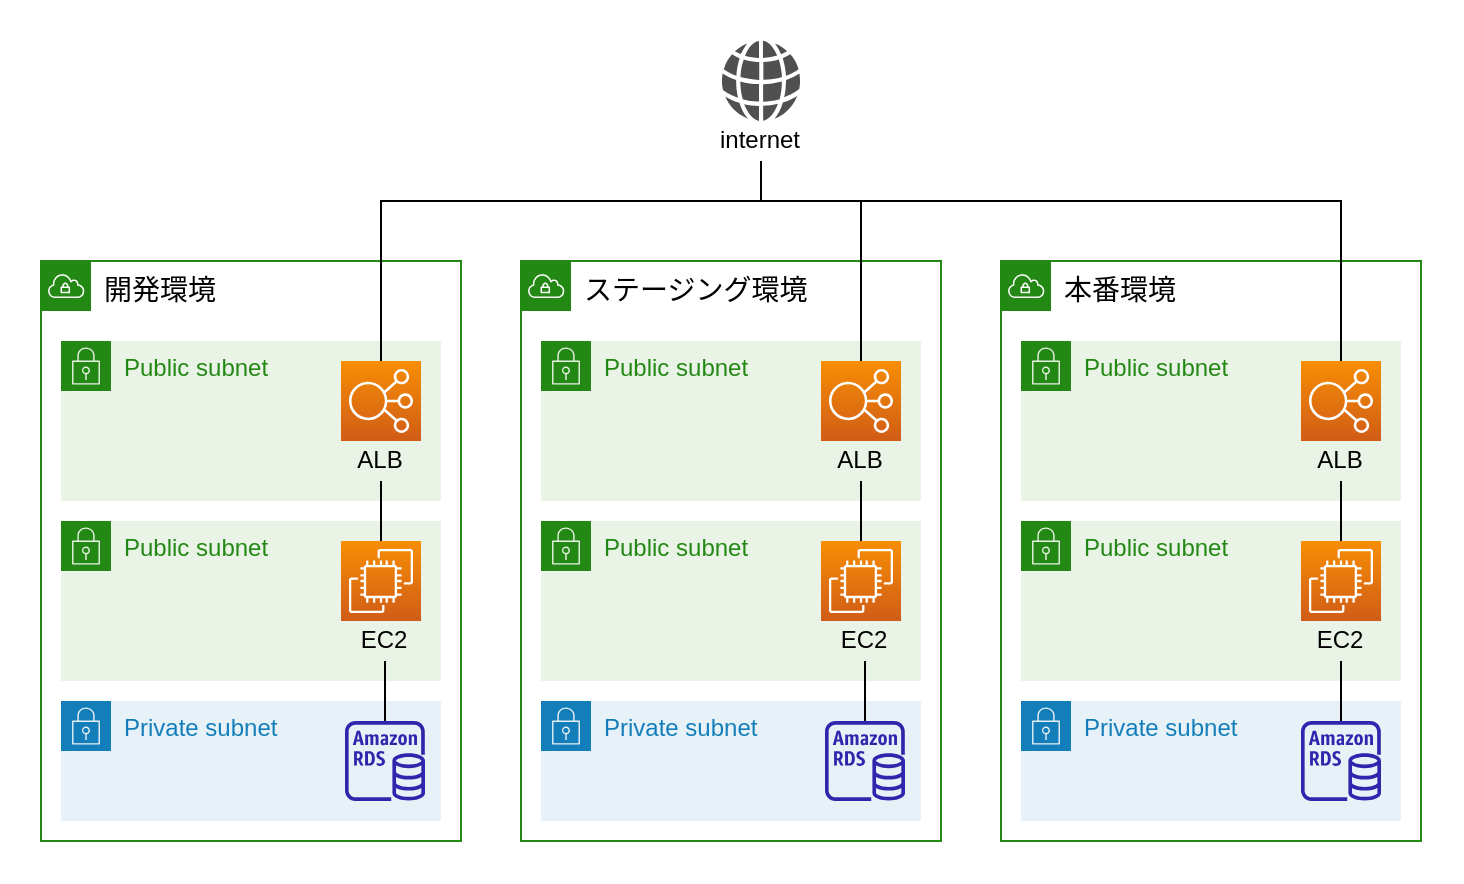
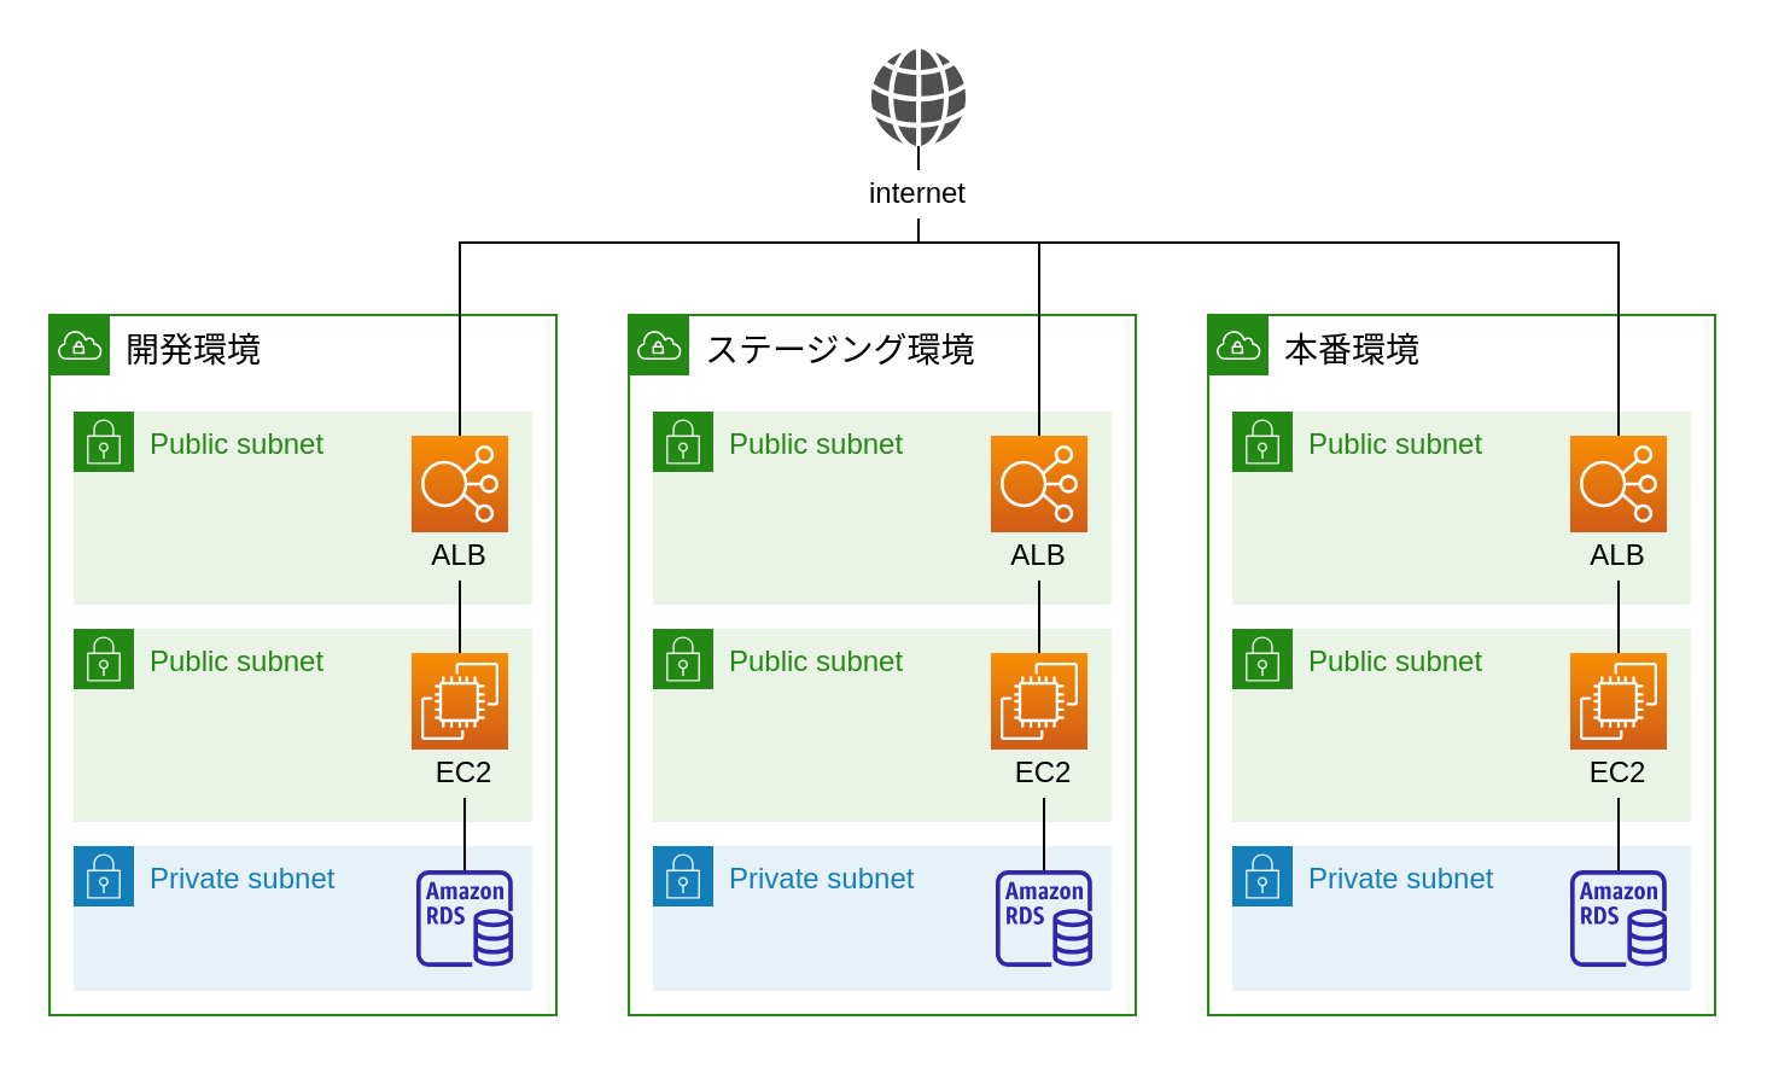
- <mxCell id="14" value="internet" style="text;html=1;strokeColor=none;fillColor=none;align=center;verticalAlign=middle;whiteSpace=wrap;rounded=0;" parent="1" vertex="1"><mxGeometry x="350" y="60" width="60" height="20" as="geometry" /></mxCell>
+ <mxCell id="14" value="internet" style="text;html=1;strokeColor=none;fillColor=none;align=center;verticalAlign=middle;whiteSpace=wrap;rounded=0;" parent="1" vertex="1"><mxGeometry x="350" y="70" width="60" height="20" as="geometry" /></mxCell>
